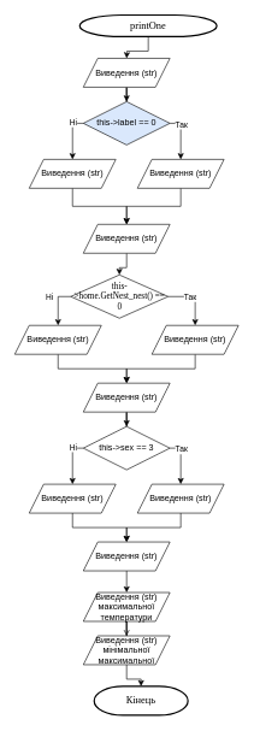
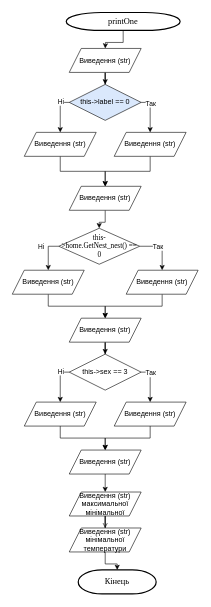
- <mxCell id="41" value="Виведення (str)&lt;br&gt;максимальної температури" style="shape=parallelogram;perimeter=parallelogramPerimeter;whiteSpace=wrap;html=1;fixedSize=1;" vertex="1" parent="1"><mxGeometry x="115" y="820" width="120" height="40" as="geometry" /></mxCell>
+ <mxCell id="41" value="Виведення (str)&lt;br&gt;максимальної мінімальної" style="shape=parallelogram;perimeter=parallelogramPerimeter;whiteSpace=wrap;html=1;fixedSize=1;" vertex="1" parent="1"><mxGeometry x="115" y="820" width="120" height="40" as="geometry" /></mxCell>
- <mxCell id="43" value="Виведення (str)&lt;br&gt;мінімальної максимальної" style="shape=parallelogram;perimeter=parallelogramPerimeter;whiteSpace=wrap;html=1;fixedSize=1;" vertex="1" parent="1"><mxGeometry x="115" y="880" width="120" height="40" as="geometry" /></mxCell>
+ <mxCell id="43" value="Виведення (str)&lt;br&gt;мінімальної температури" style="shape=parallelogram;perimeter=parallelogramPerimeter;whiteSpace=wrap;html=1;fixedSize=1;" vertex="1" parent="1"><mxGeometry x="115" y="880" width="120" height="40" as="geometry" /></mxCell>
